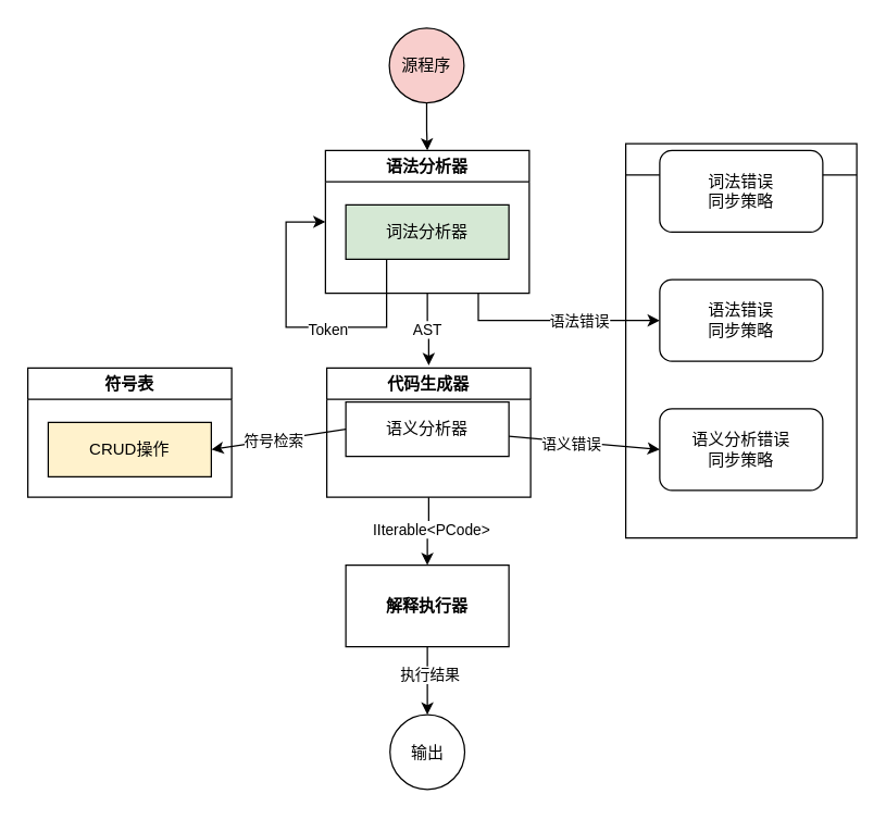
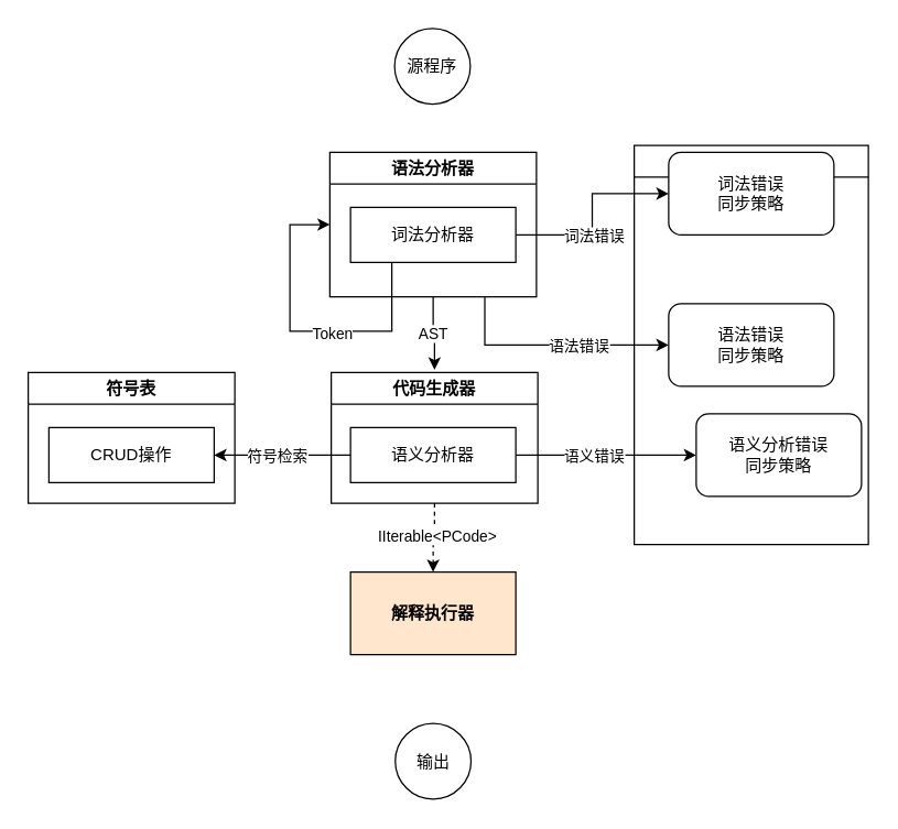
- <mxCell id="19" value="源程序" style="ellipse;whiteSpace=wrap;html=1;aspect=fixed;fillColor=#f8cecc;" vertex="1" parent="1"><mxGeometry x="286" y="20" width="55" height="55" as="geometry" /></mxCell>
+ <mxCell id="19" value="源程序" style="ellipse;whiteSpace=wrap;html=1;aspect=fixed;" vertex="1" parent="1"><mxGeometry x="286" y="20" width="55" height="55" as="geometry" /></mxCell>
- <mxCell id="18" style="edgeStyle=orthogonalEdgeStyle;rounded=0;orthogonalLoop=1;jettySize=auto;html=1;exitX=0.5;exitY=1;exitDx=0;exitDy=0;" edge="1" parent="1" source="19" target="6"><mxGeometry relative="1" as="geometry" /></mxCell>
+ <mxCell id="26" style="edgeStyle=orthogonalEdgeStyle;rounded=0;orthogonalLoop=1;jettySize=auto;html=1;exitX=1;exitY=0.5;exitDx=0;exitDy=0;" edge="1" parent="1" source="9" target="21"><mxGeometry relative="1" as="geometry" /></mxCell>
+ <mxCell id="27" value="词法错误" style="edgeLabel;html=1;align=center;verticalAlign=middle;resizable=0;points=[];" vertex="1" connectable="0" parent="26"><mxGeometry x="-0.284" y="1" relative="1" as="geometry"><mxPoint x="6" y="1" as="offset" /></mxGeometry></mxCell>
- <mxCell id="9" value="词法分析器" style="whiteSpace=wrap;html=1;fillColor=#d5e8d4;" vertex="1" parent="6"><mxGeometry x="15" y="40" width="120" height="40" as="geometry" /></mxCell>
+ <mxCell id="9" value="词法分析器" style="whiteSpace=wrap;html=1;" vertex="1" parent="6"><mxGeometry x="15" y="40" width="120" height="40" as="geometry" /></mxCell>
- <mxCell id="23" value="语法错误&lt;br&gt;同步策略" style="rounded=1;whiteSpace=wrap;html=1;" vertex="1" parent="20"><mxGeometry x="25" y="100" width="120" height="60" as="geometry" /></mxCell>
+ <mxCell id="23" value="语法错误&lt;br&gt;同步策略" style="rounded=1;whiteSpace=wrap;html=1;" vertex="1" parent="20"><mxGeometry x="25" y="115" width="120" height="60" as="geometry" /></mxCell>
- <mxCell id="16" value="语义分析器" style="whiteSpace=wrap;html=1;" vertex="1" parent="15"><mxGeometry x="14" y="25" width="120" height="40" as="geometry" /></mxCell>
+ <mxCell id="16" value="语义分析器" style="whiteSpace=wrap;html=1;" vertex="1" parent="15"><mxGeometry x="14" y="40" width="120" height="40" as="geometry" /></mxCell>
- <mxCell id="29" value="CRUD操作" style="whiteSpace=wrap;html=1;fillColor=#fff2cc;" vertex="1" parent="28"><mxGeometry x="15" y="40" width="120" height="40" as="geometry" /></mxCell>
+ <mxCell id="29" value="CRUD操作" style="whiteSpace=wrap;html=1;" vertex="1" parent="28"><mxGeometry x="15" y="40" width="120" height="40" as="geometry" /></mxCell>
- <mxCell id="22" value="语义分析错误&lt;br&gt;同步策略" style="rounded=1;whiteSpace=wrap;html=1;" vertex="1" parent="20"><mxGeometry x="25" y="195" width="120" height="60" as="geometry" /></mxCell>
+ <mxCell id="22" value="语义分析错误&lt;br&gt;同步策略" style="rounded=1;whiteSpace=wrap;html=1;" vertex="1" parent="20"><mxGeometry x="45" y="195" width="120" height="60" as="geometry" /></mxCell>
- <mxCell id="10" value="" style="edgeStyle=orthogonalEdgeStyle;rounded=0;orthogonalLoop=1;jettySize=auto;html=1;exitX=0.5;exitY=1;exitDx=0;exitDy=0;" edge="1" parent="1" source="15" target="14"><mxGeometry relative="1" as="geometry"><mxPoint x="314" y="420" as="sourcePoint" /></mxGeometry></mxCell>
+ <mxCell id="10" value="" style="edgeStyle=orthogonalEdgeStyle;rounded=0;orthogonalLoop=1;jettySize=auto;html=1;exitX=0.5;exitY=1;exitDx=0;exitDy=0;dashed=1;" edge="1" parent="1" source="15" target="14"><mxGeometry relative="1" as="geometry"><mxPoint x="314" y="420" as="sourcePoint" /></mxGeometry></mxCell>
- <mxCell id="14" value="解释执行器" style="whiteSpace=wrap;html=1;fontStyle=1;startSize=23;" vertex="1" parent="1"><mxGeometry x="254" y="415" width="120" height="60" as="geometry" /></mxCell>
+ <mxCell id="14" value="解释执行器" style="whiteSpace=wrap;html=1;fontStyle=1;startSize=23;fillColor=#ffe6cc;" vertex="1" parent="1"><mxGeometry x="254" y="415" width="120" height="60" as="geometry" /></mxCell>
- <mxCell id="12" style="edgeStyle=orthogonalEdgeStyle;rounded=0;orthogonalLoop=1;jettySize=auto;html=1;exitX=0.5;exitY=1;exitDx=0;exitDy=0;entryX=0.5;entryY=0;entryDx=0;entryDy=0;" edge="1" parent="1" source="14" target="17"><mxGeometry relative="1" as="geometry"><mxPoint x="314" y="540" as="targetPoint" /></mxGeometry></mxCell>
- <mxCell id="13" value="执行结果" style="edgeLabel;html=1;align=center;verticalAlign=middle;resizable=0;points=[];" vertex="1" connectable="0" parent="12"><mxGeometry x="-0.183" y="1" relative="1" as="geometry"><mxPoint as="offset" /></mxGeometry></mxCell>
